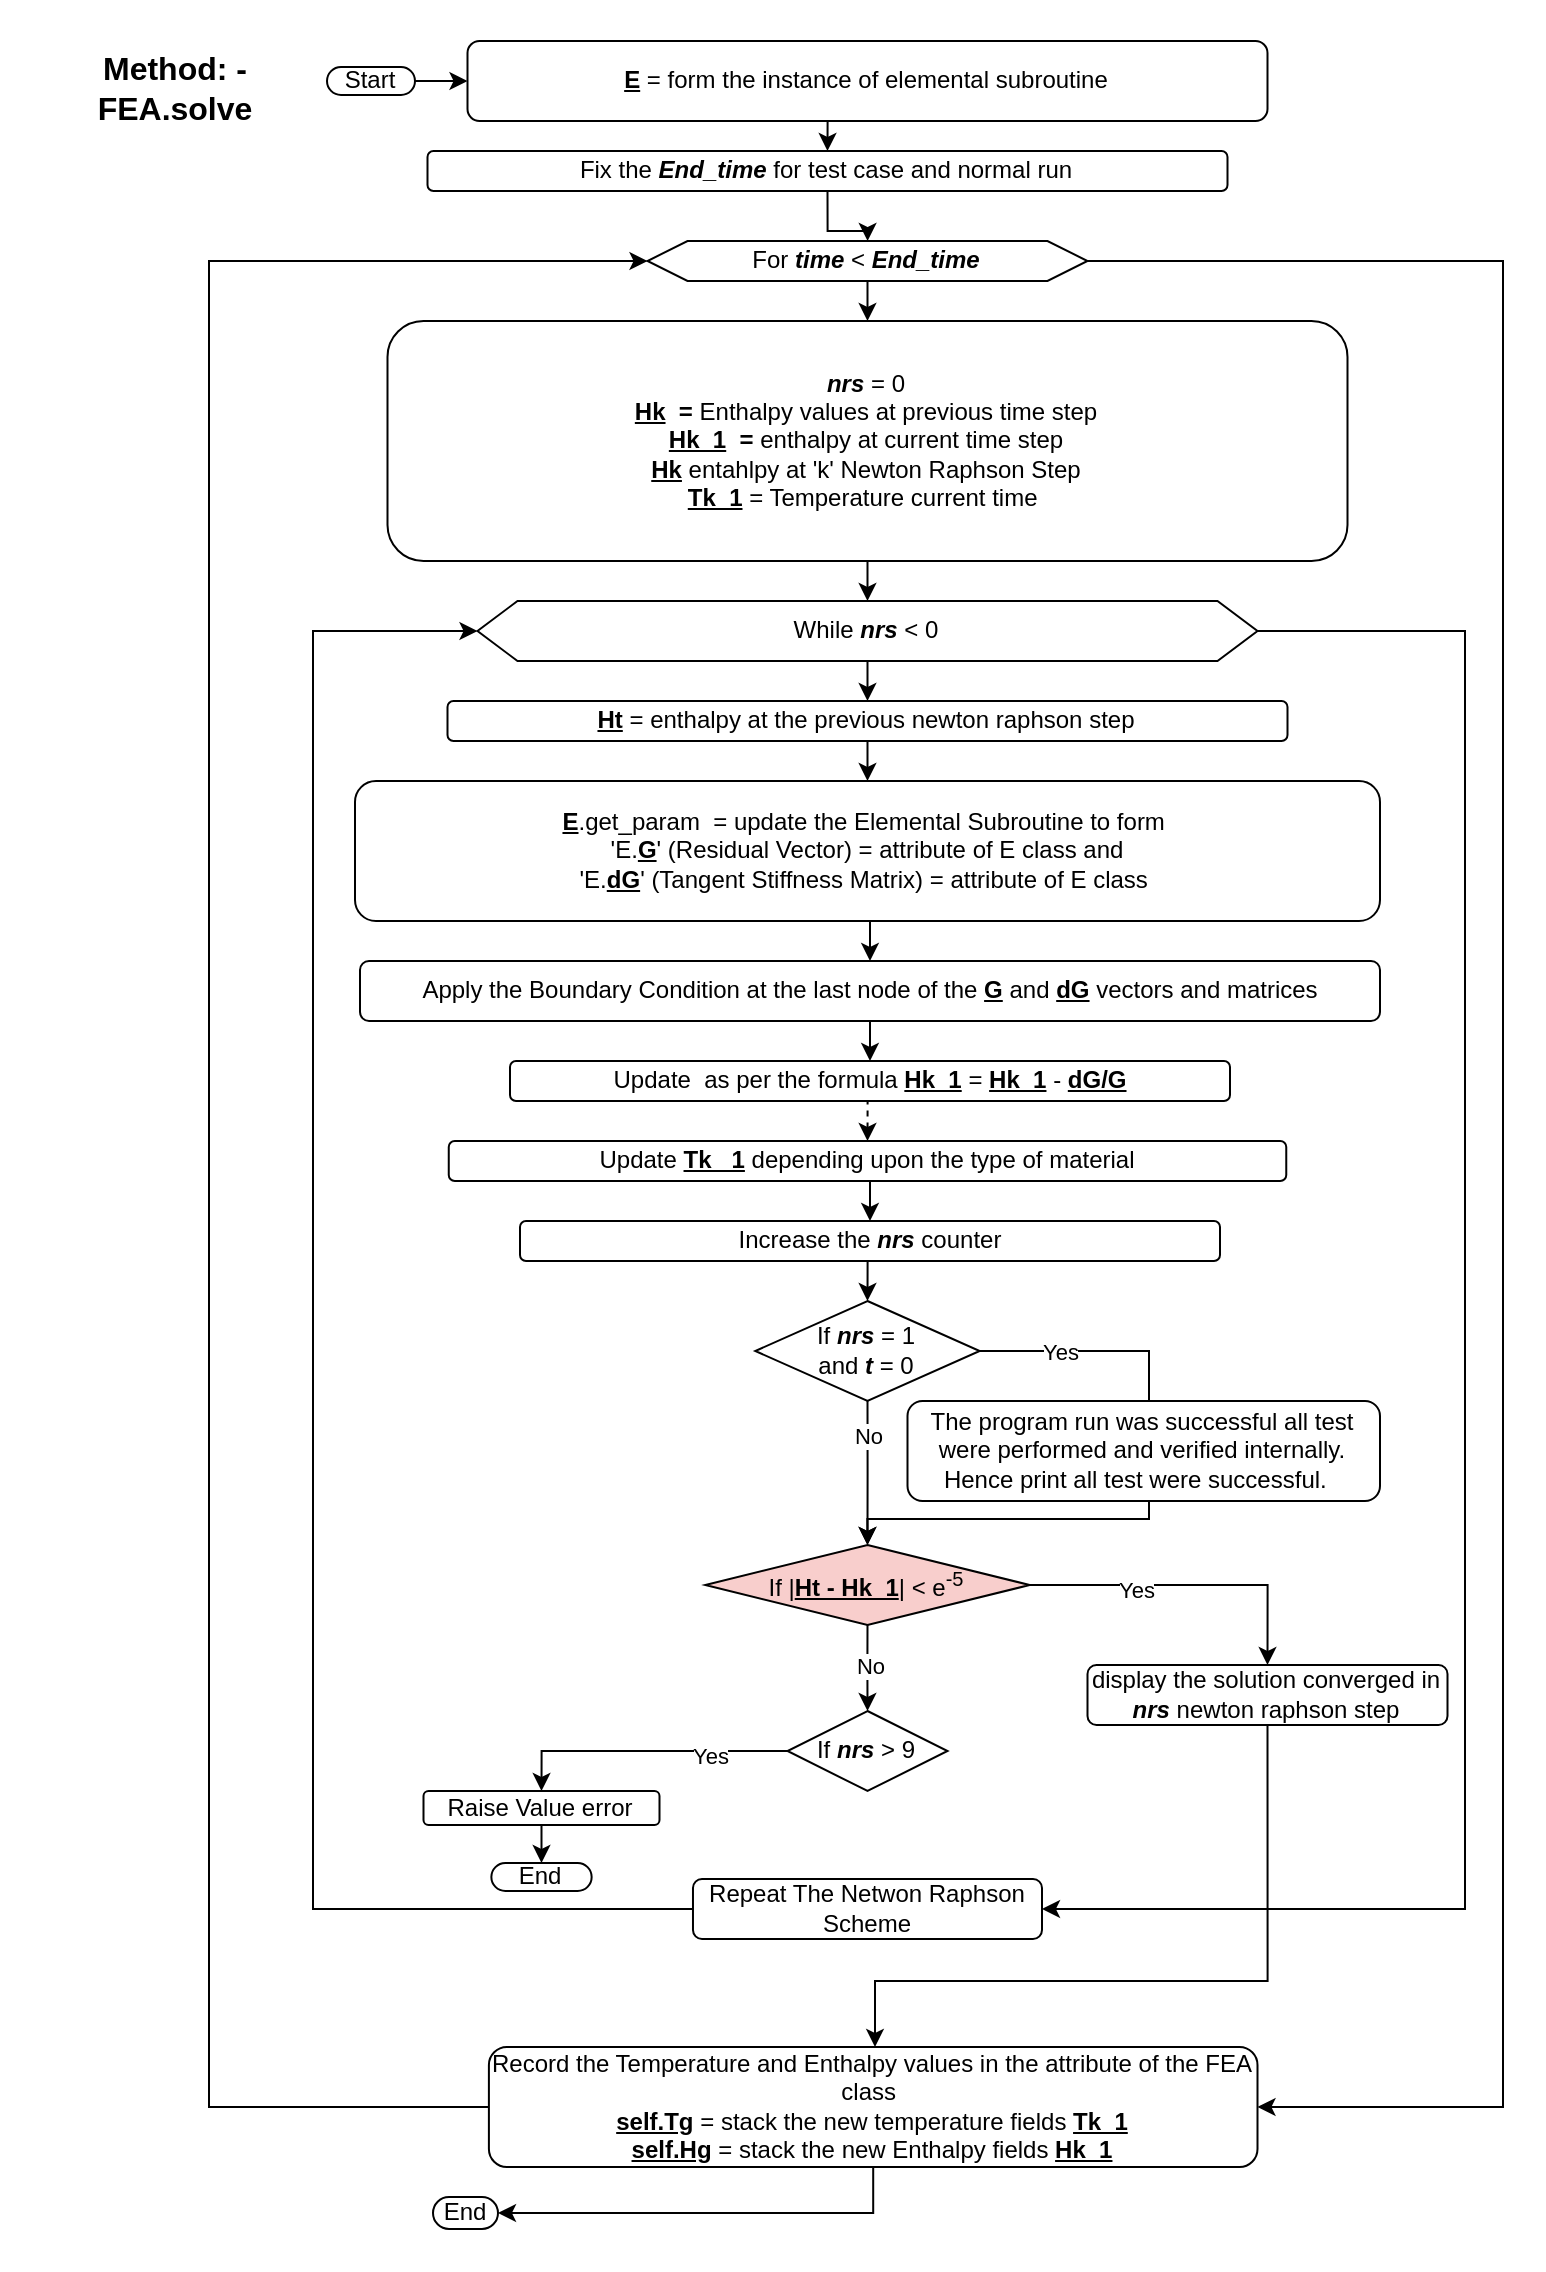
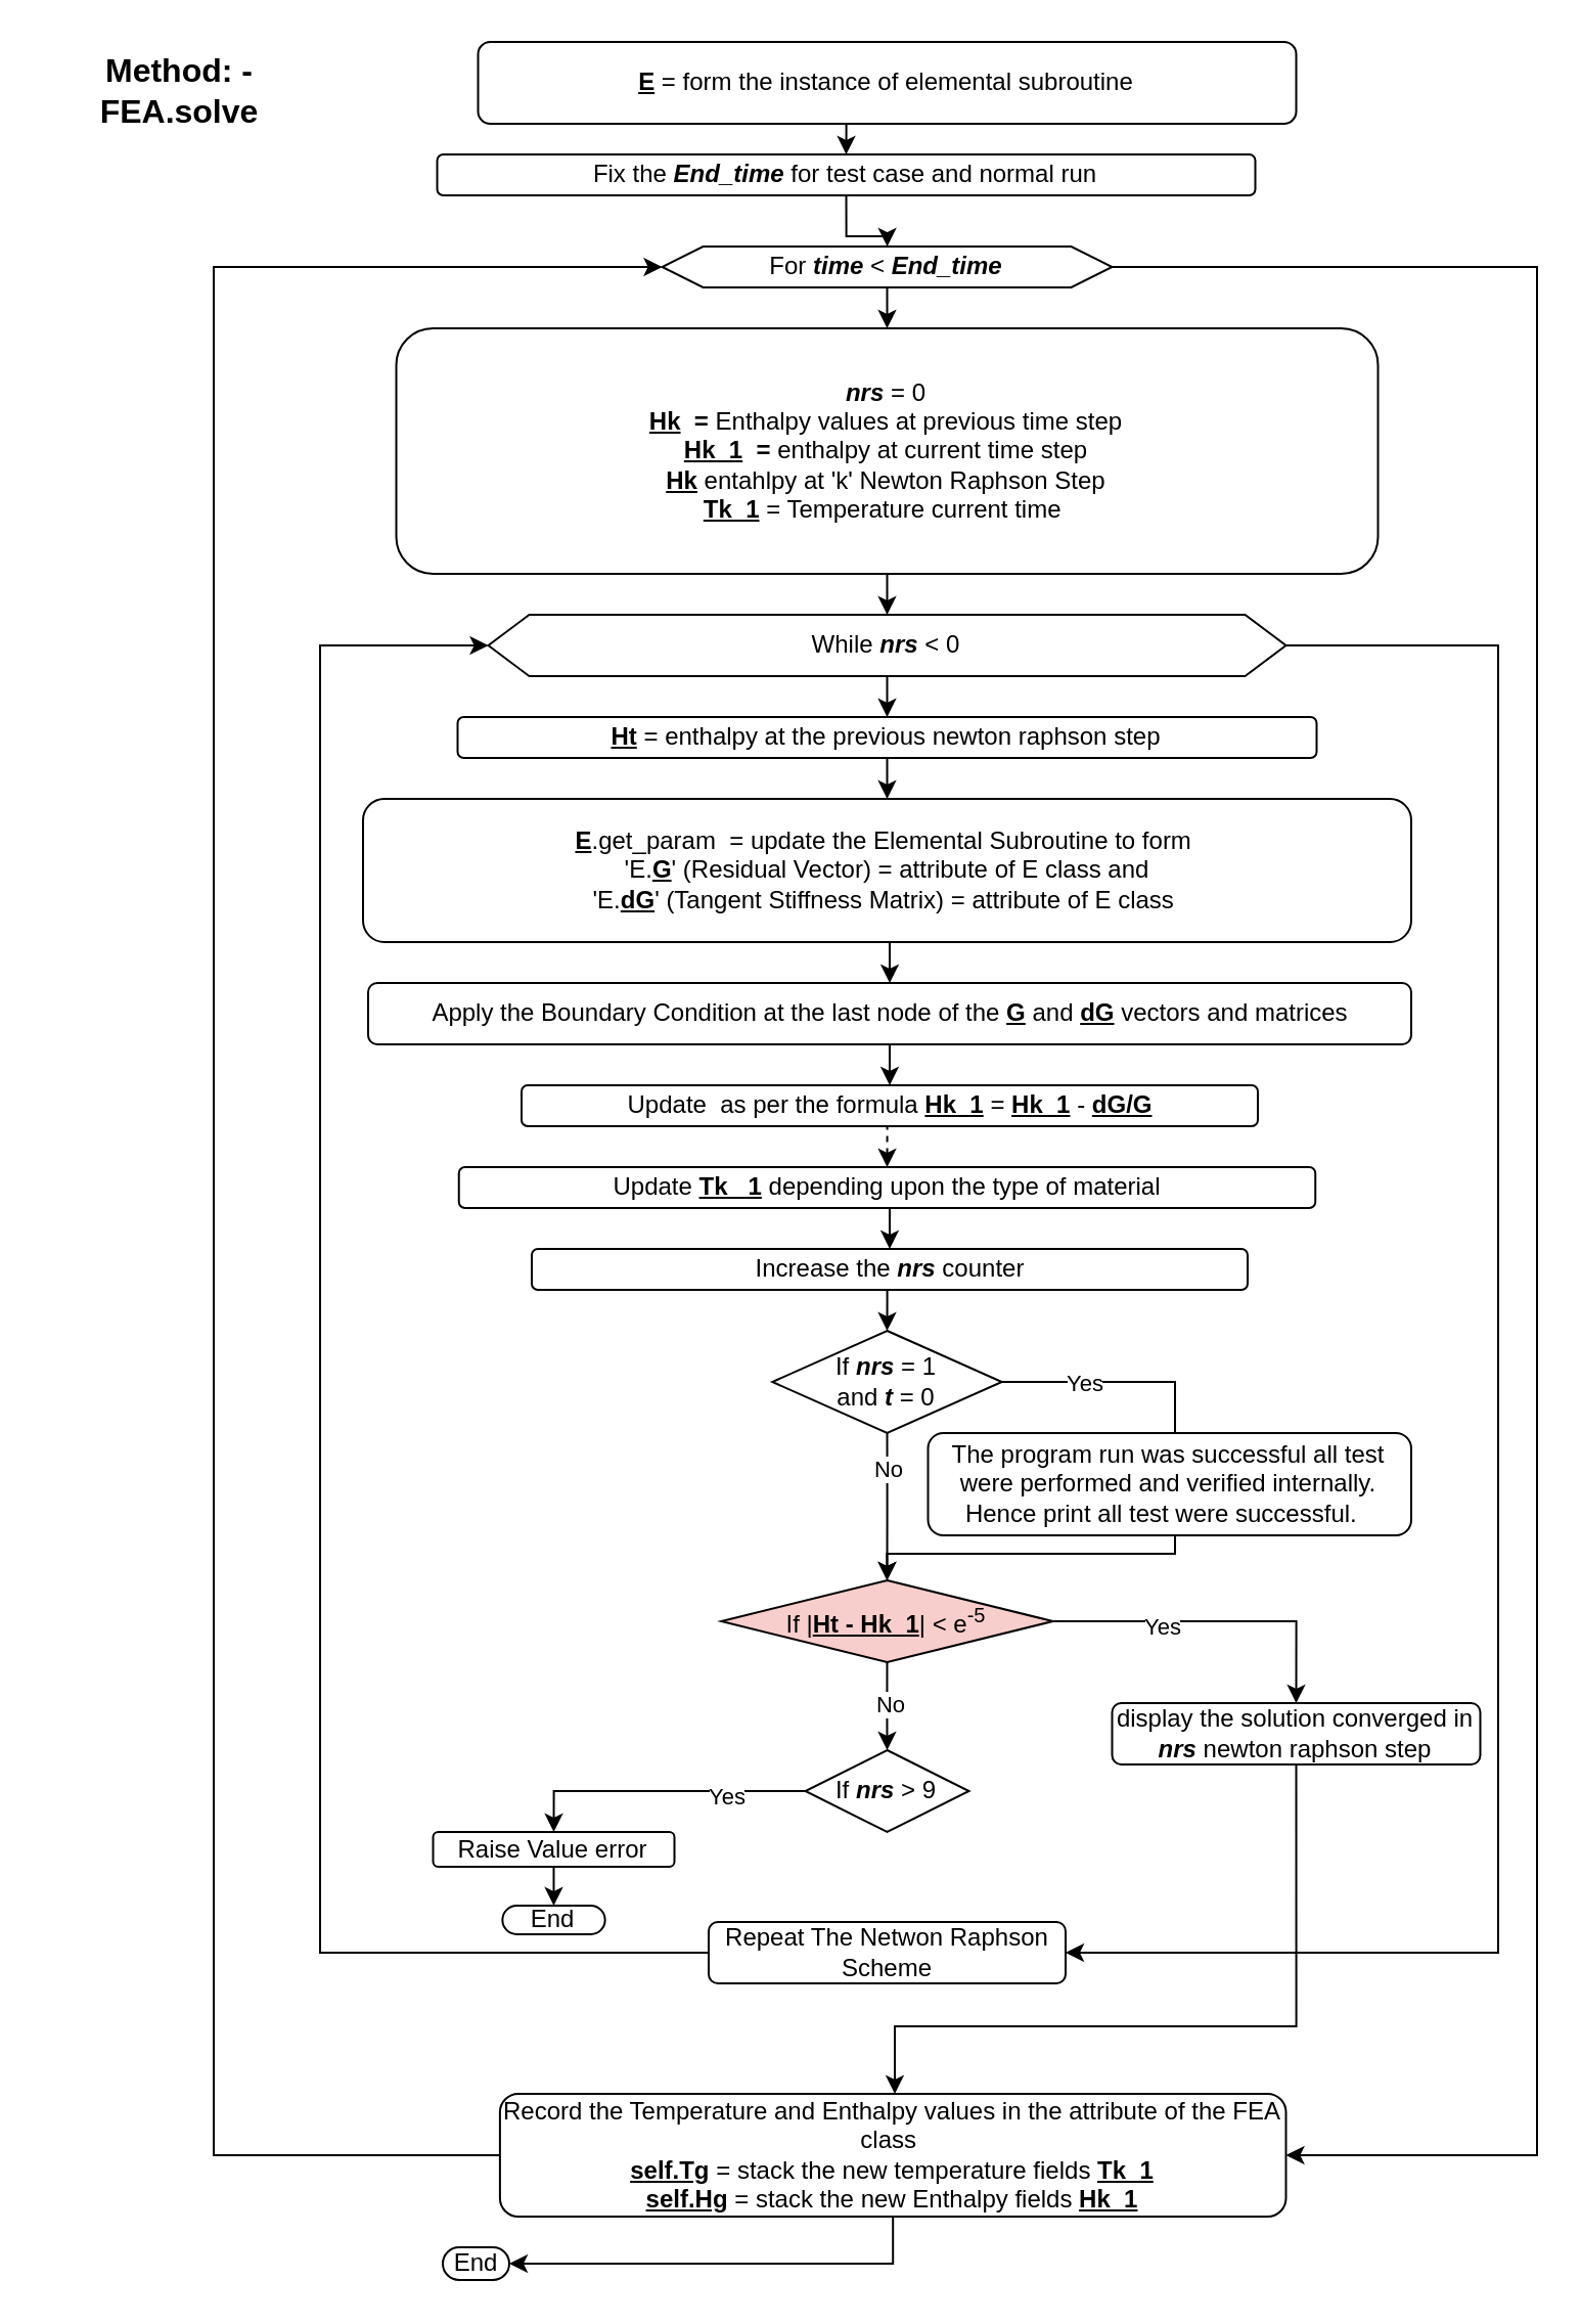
- <mxCell id="3" value="Start" style="rounded=1;whiteSpace=wrap;html=1;arcSize=50;" parent="1" vertex="1"><mxGeometry x="163" y="33" width="44" height="14" as="geometry" /></mxCell>
- <mxCell id="2" style="edgeStyle=orthogonalEdgeStyle;rounded=0;orthogonalLoop=1;jettySize=auto;html=1;exitX=1;exitY=0.5;exitDx=0;exitDy=0;entryX=0;entryY=0.5;entryDx=0;entryDy=0;" parent="1" source="3" target="6" edge="1"><mxGeometry relative="1" as="geometry" /></mxCell>
